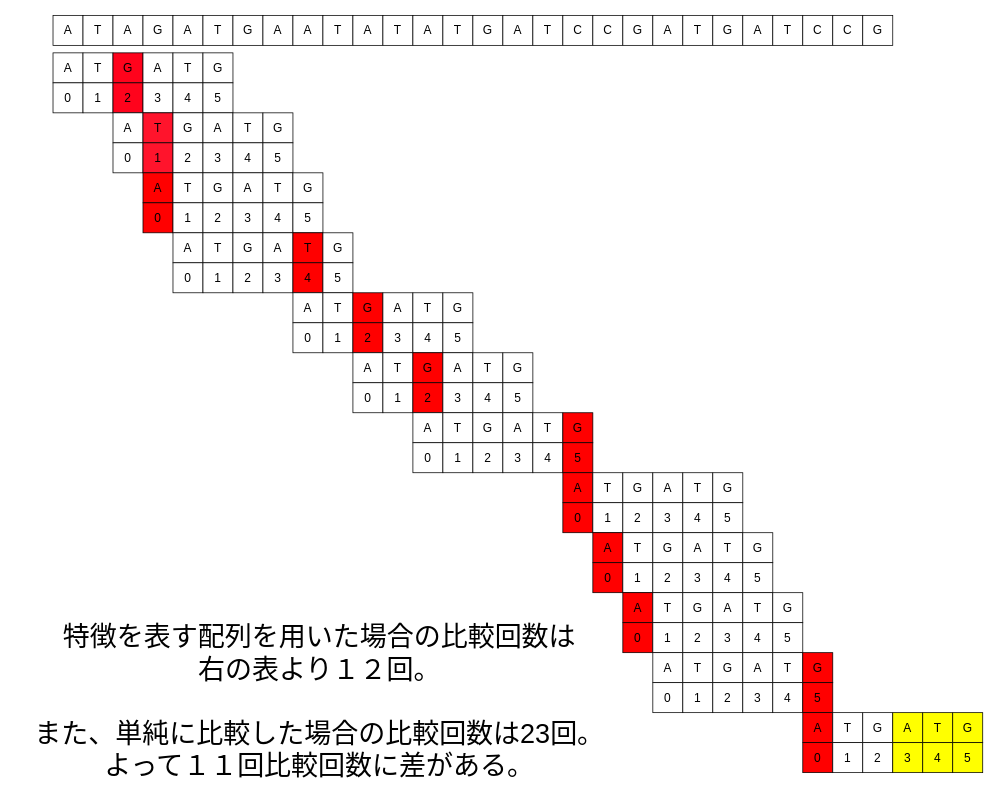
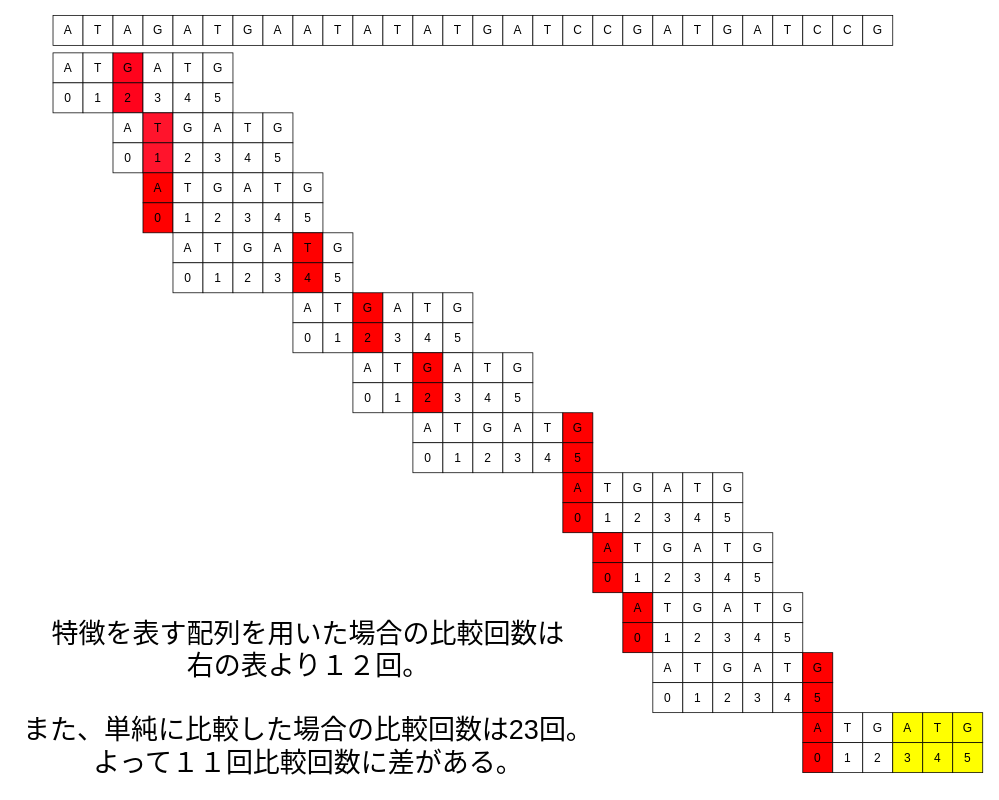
- <mxCell id="174" value="特徴を表す配列を用いた場合の比較回数は&lt;br&gt;右の表より１２回。&lt;br&gt;&lt;br&gt;また、単純に比較した場合の比較回数は23回。&lt;br&gt;よって１１回比較回数に差がある。" style="text;html=1;align=center;verticalAlign=middle;resizable=0;points=[];autosize=1;strokeColor=none;fillColor=none;fontSize=36;" vertex="1" parent="1"><mxGeometry x="35" y="820" width="780" height="230" as="geometry" /></mxCell>
+ <mxCell id="174" value="特徴を表す配列を用いた場合の比較回数は&lt;br&gt;右の表より１２回。&lt;br&gt;&lt;br&gt;また、単純に比較した場合の比較回数は23回。&lt;br&gt;よって１１回比較回数に差がある。" style="text;html=1;align=center;verticalAlign=middle;resizable=0;points=[];autosize=1;strokeColor=none;fillColor=none;fontSize=36;" vertex="1" parent="1"><mxGeometry x="20" y="815" width="780" height="230" as="geometry" /></mxCell>
